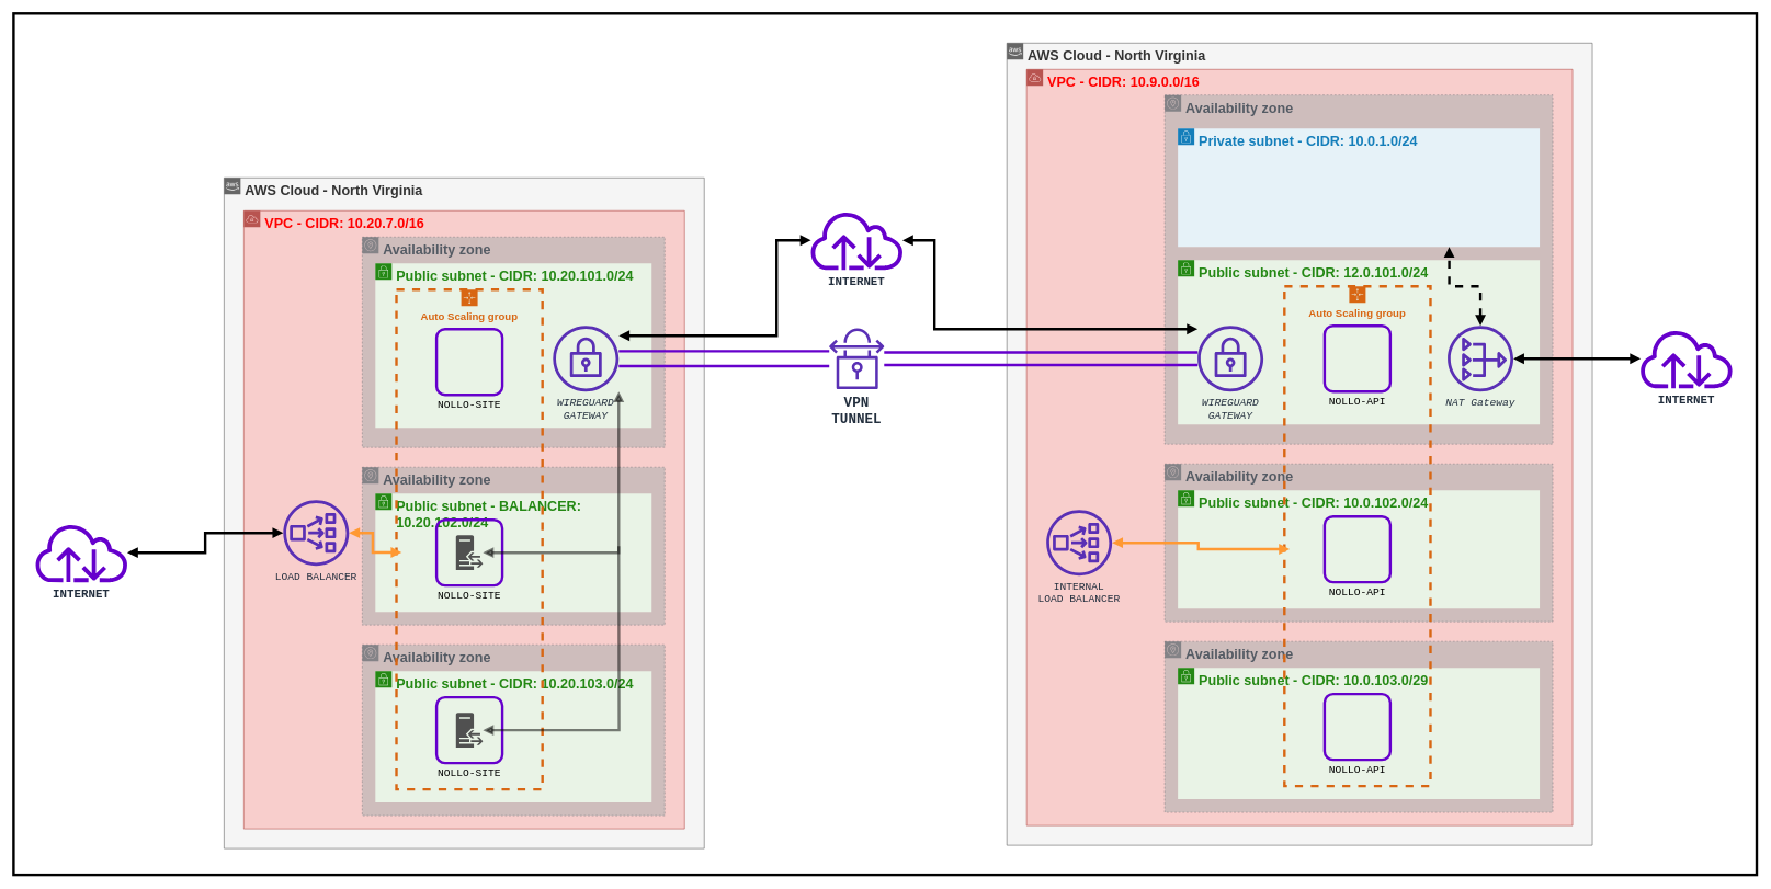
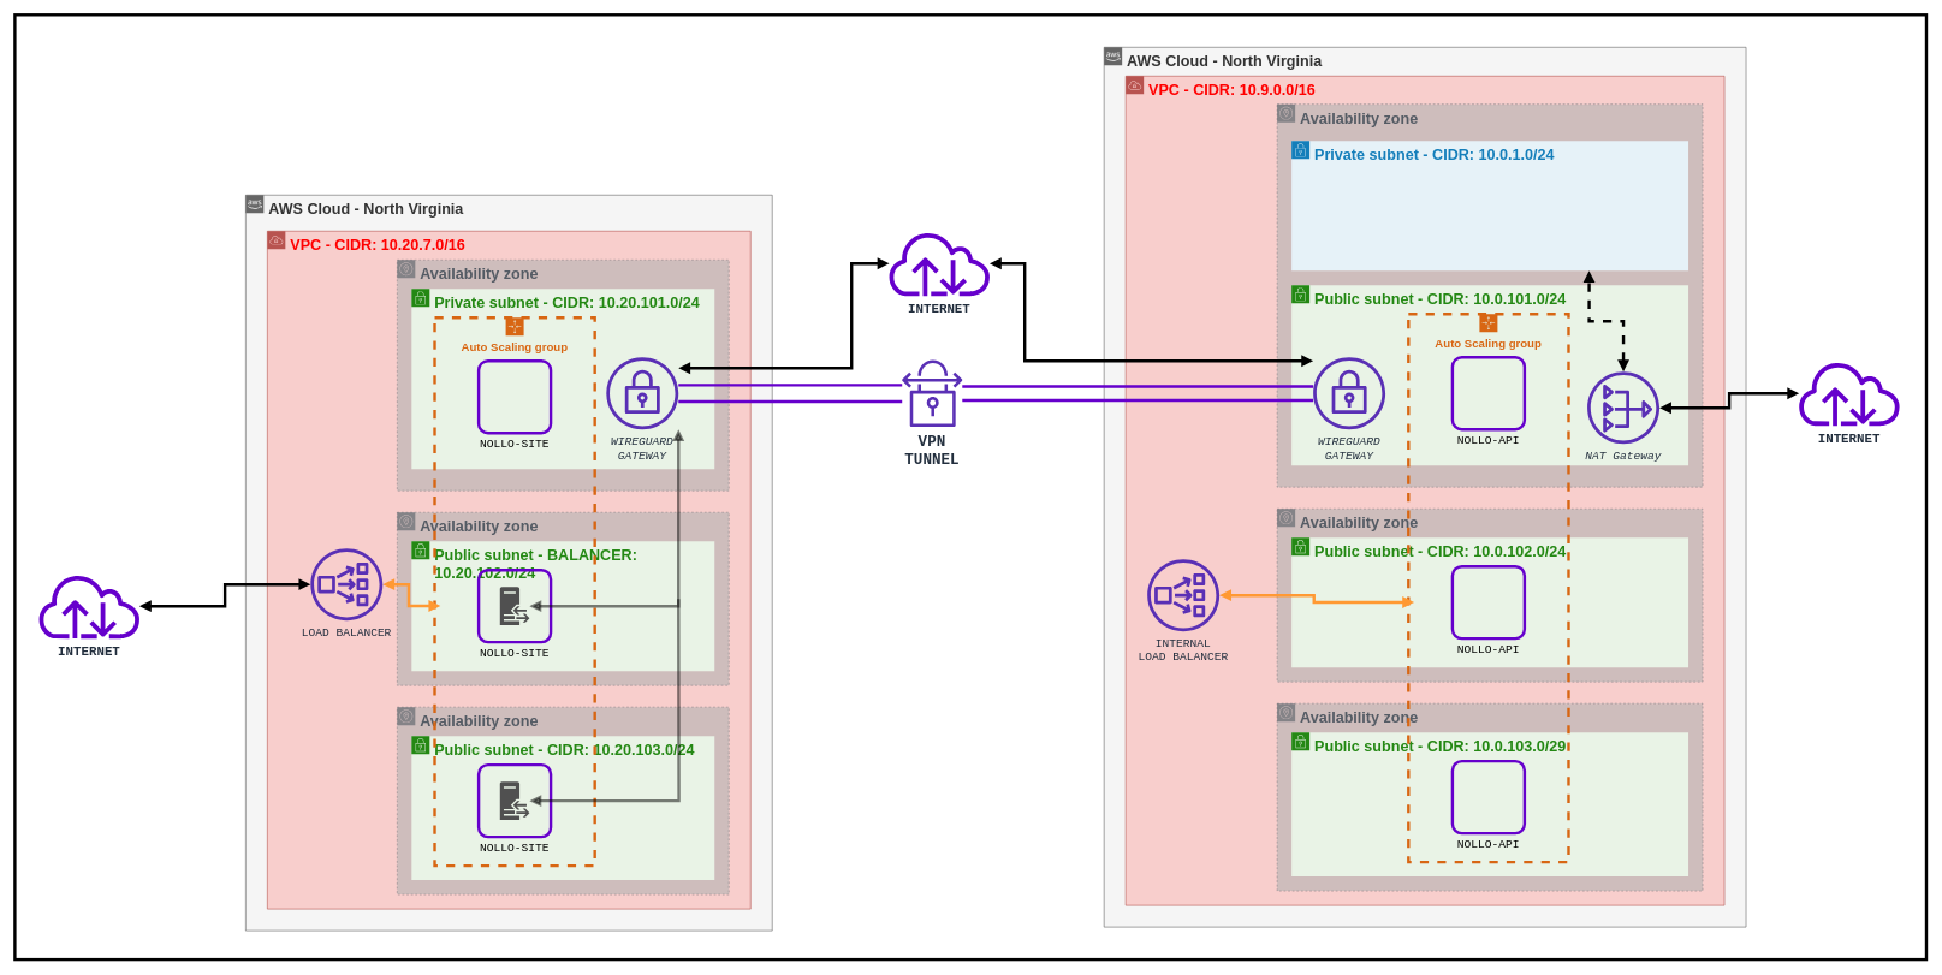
- <mxCell id="10" value="Public subnet - CIDR: 12.0.101.0/24" style="points=[[0,0],[0.25,0],[0.5,0],[0.75,0],[1,0],[1,0.25],[1,0.5],[1,0.75],[1,1],[0.75,1],[0.5,1],[0.25,1],[0,1],[0,0.75],[0,0.5],[0,0.25]];outlineConnect=0;gradientColor=none;whiteSpace=wrap;fontSize=21;fontStyle=1;shape=mxgraph.aws4.group;grIcon=mxgraph.aws4.group_security_group;grStroke=0;strokeColor=#248814;fillColor=#E9F3E6;verticalAlign=top;align=left;spacingLeft=30;fontColor=#248814;dashed=0;" vertex="1" parent="1"><mxGeometry x="1790" y="395" width="550" height="250" as="geometry" /></mxCell>
+ <mxCell id="10" value="Public subnet - CIDR: 10.0.101.0/24" style="points=[[0,0],[0.25,0],[0.5,0],[0.75,0],[1,0],[1,0.25],[1,0.5],[1,0.75],[1,1],[0.75,1],[0.5,1],[0.25,1],[0,1],[0,0.75],[0,0.5],[0,0.25]];outlineConnect=0;gradientColor=none;whiteSpace=wrap;fontSize=21;fontStyle=1;shape=mxgraph.aws4.group;grIcon=mxgraph.aws4.group_security_group;grStroke=0;strokeColor=#248814;fillColor=#E9F3E6;verticalAlign=top;align=left;spacingLeft=30;fontColor=#248814;dashed=0;" vertex="1" parent="1"><mxGeometry x="1790" y="395" width="550" height="250" as="geometry" /></mxCell>
- <mxCell id="29" value="Public subnet - CIDR: 10.20.101.0/24" style="points=[[0,0],[0.25,0],[0.5,0],[0.75,0],[1,0],[1,0.25],[1,0.5],[1,0.75],[1,1],[0.75,1],[0.5,1],[0.25,1],[0,1],[0,0.75],[0,0.5],[0,0.25]];outlineConnect=0;gradientColor=none;whiteSpace=wrap;fontSize=21;fontStyle=1;shape=mxgraph.aws4.group;grIcon=mxgraph.aws4.group_security_group;grStroke=0;strokeColor=#248814;fillColor=#E9F3E6;verticalAlign=top;align=left;spacingLeft=30;fontColor=#248814;dashed=0;" vertex="1" parent="1"><mxGeometry x="570" y="400" width="420" height="250" as="geometry" /></mxCell>
+ <mxCell id="29" value="Private subnet - CIDR: 10.20.101.0/24" style="points=[[0,0],[0.25,0],[0.5,0],[0.75,0],[1,0],[1,0.25],[1,0.5],[1,0.75],[1,1],[0.75,1],[0.5,1],[0.25,1],[0,1],[0,0.75],[0,0.5],[0,0.25]];outlineConnect=0;gradientColor=none;whiteSpace=wrap;fontSize=21;fontStyle=1;shape=mxgraph.aws4.group;grIcon=mxgraph.aws4.group_security_group;grStroke=0;strokeColor=#248814;fillColor=#E9F3E6;verticalAlign=top;align=left;spacingLeft=30;fontColor=#248814;dashed=0;" vertex="1" parent="1"><mxGeometry x="570" y="400" width="420" height="250" as="geometry" /></mxCell>
- <mxCell id="4" value="VPN&#10;TUNNEL" style="outlineConnect=0;fontColor=#232F3E;gradientColor=none;fillColor=#5A30B5;strokeColor=none;dashed=0;verticalLabelPosition=bottom;verticalAlign=top;align=center;fontSize=21;fontStyle=1;aspect=fixed;pointerEvents=1;shape=mxgraph.aws4.vpn_connection;rounded=1;labelBackgroundColor=#ffffff;fontFamily=Courier New;" vertex="1" parent="1"><mxGeometry x="1260" y="498.5" width="83.46" height="93" as="geometry" /></mxCell>
+ <mxCell id="4" value="VPN&#10;TUNNEL" style="outlineConnect=0;fontColor=#232F3E;gradientColor=none;fillColor=#5A30B5;strokeColor=none;dashed=0;verticalLabelPosition=bottom;verticalAlign=top;align=center;fontSize=21;fontStyle=1;aspect=fixed;pointerEvents=1;shape=mxgraph.aws4.vpn_connection;rounded=1;labelBackgroundColor=#ffffff;fontFamily=Courier New;" vertex="1" parent="1"><mxGeometry x="1250" y="498.5" width="83.46" height="93" as="geometry" /></mxCell>
- <mxCell id="13" value="NAT Gateway" style="outlineConnect=0;fontColor=#232F3E;gradientColor=none;fillColor=#5A30B5;strokeColor=none;dashed=0;verticalLabelPosition=bottom;verticalAlign=top;align=center;fontSize=16;fontStyle=2;aspect=fixed;pointerEvents=1;shape=mxgraph.aws4.nat_gateway;labelBackgroundColor=none;fontFamily=Courier New;" vertex="1" parent="1"><mxGeometry x="2200" y="495" width="100" height="100" as="geometry" /></mxCell>
+ <mxCell id="13" value="NAT Gateway" style="outlineConnect=0;fontColor=#232F3E;gradientColor=none;fillColor=#5A30B5;strokeColor=none;dashed=0;verticalLabelPosition=bottom;verticalAlign=top;align=center;fontSize=16;fontStyle=2;aspect=fixed;pointerEvents=1;shape=mxgraph.aws4.nat_gateway;labelBackgroundColor=none;fontFamily=Courier New;" vertex="1" parent="1"><mxGeometry x="2200" y="515" width="100" height="100" as="geometry" /></mxCell>
